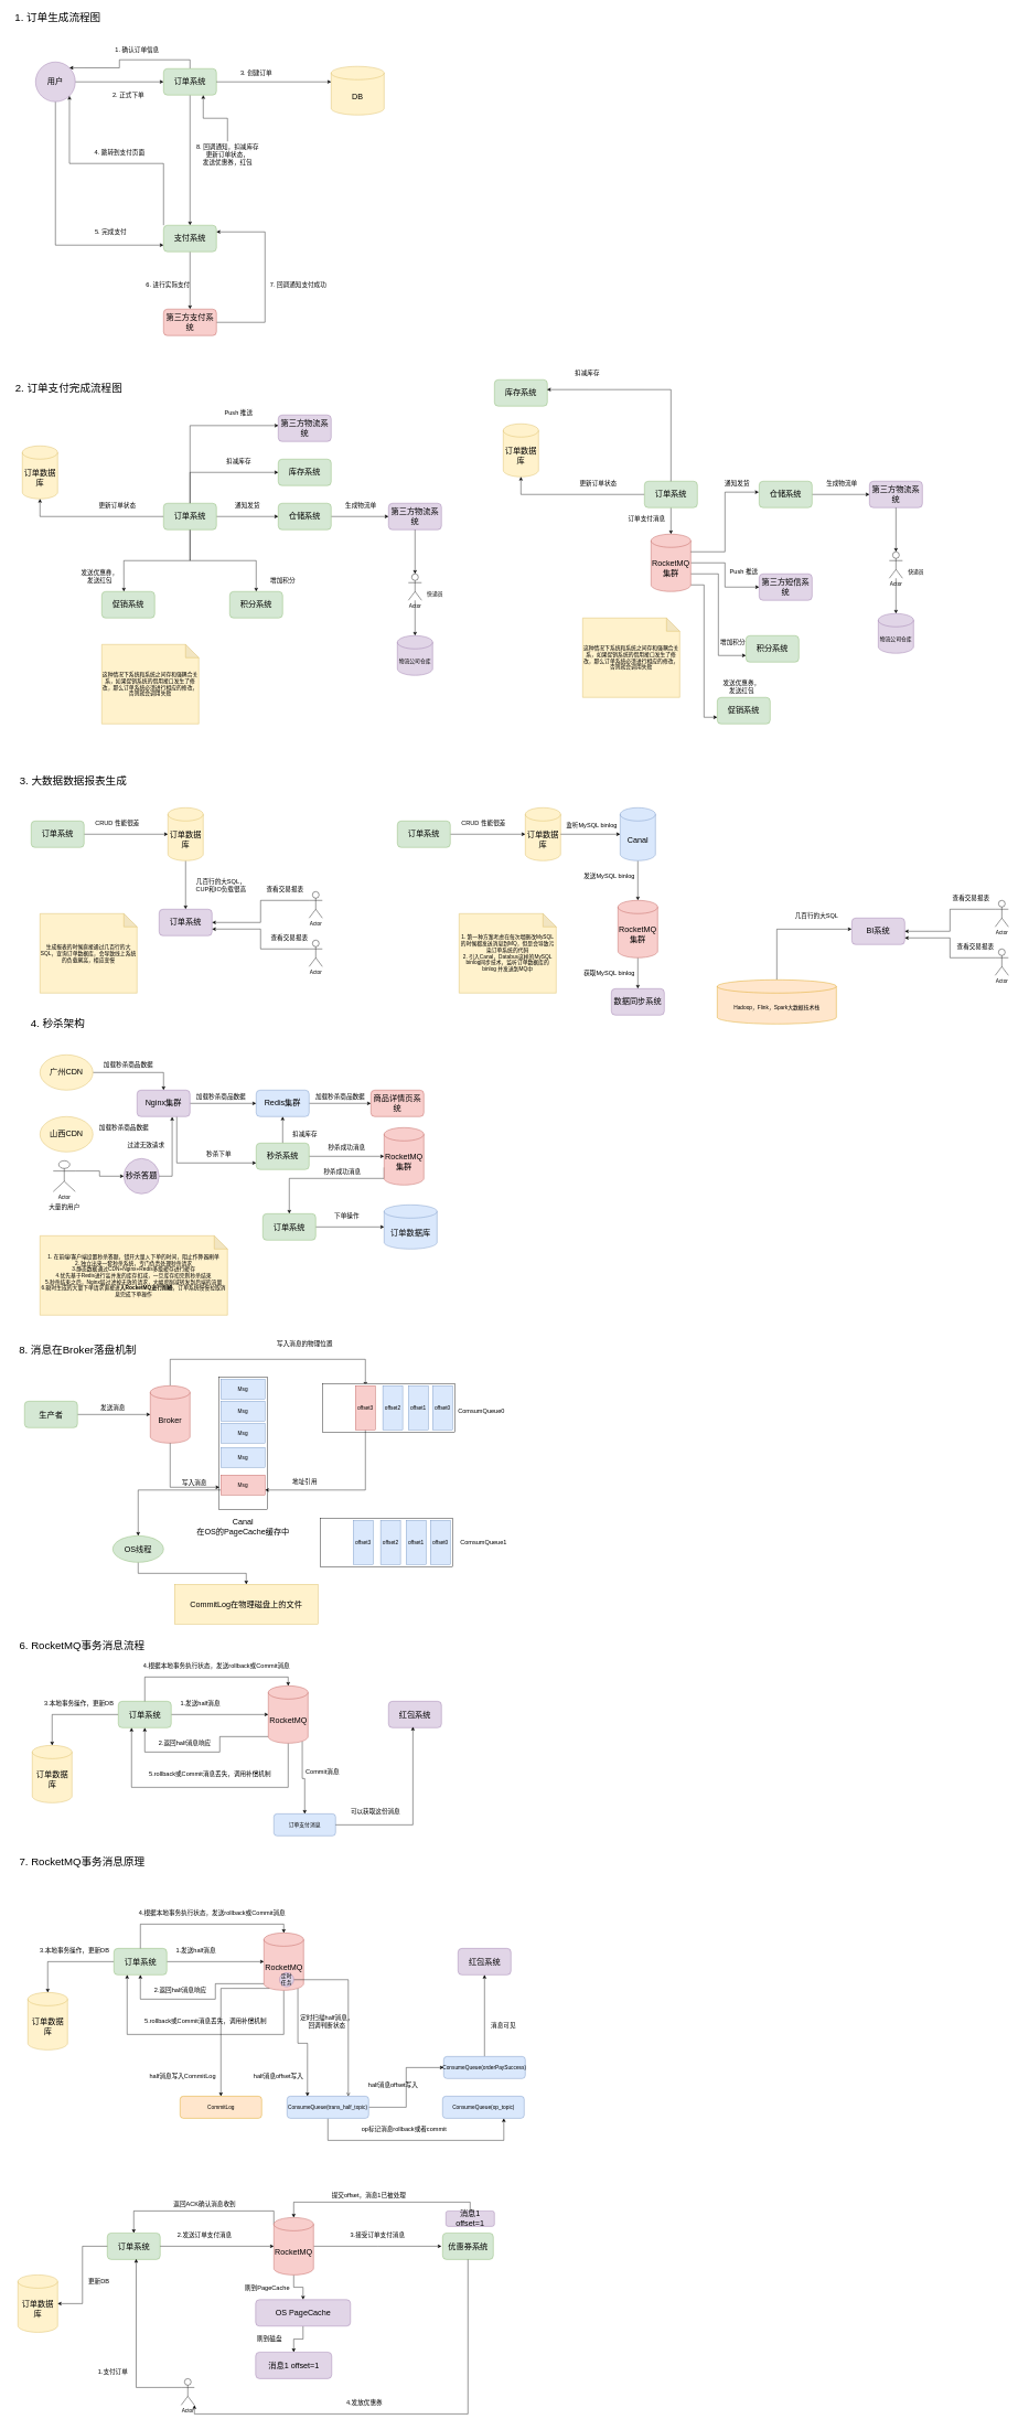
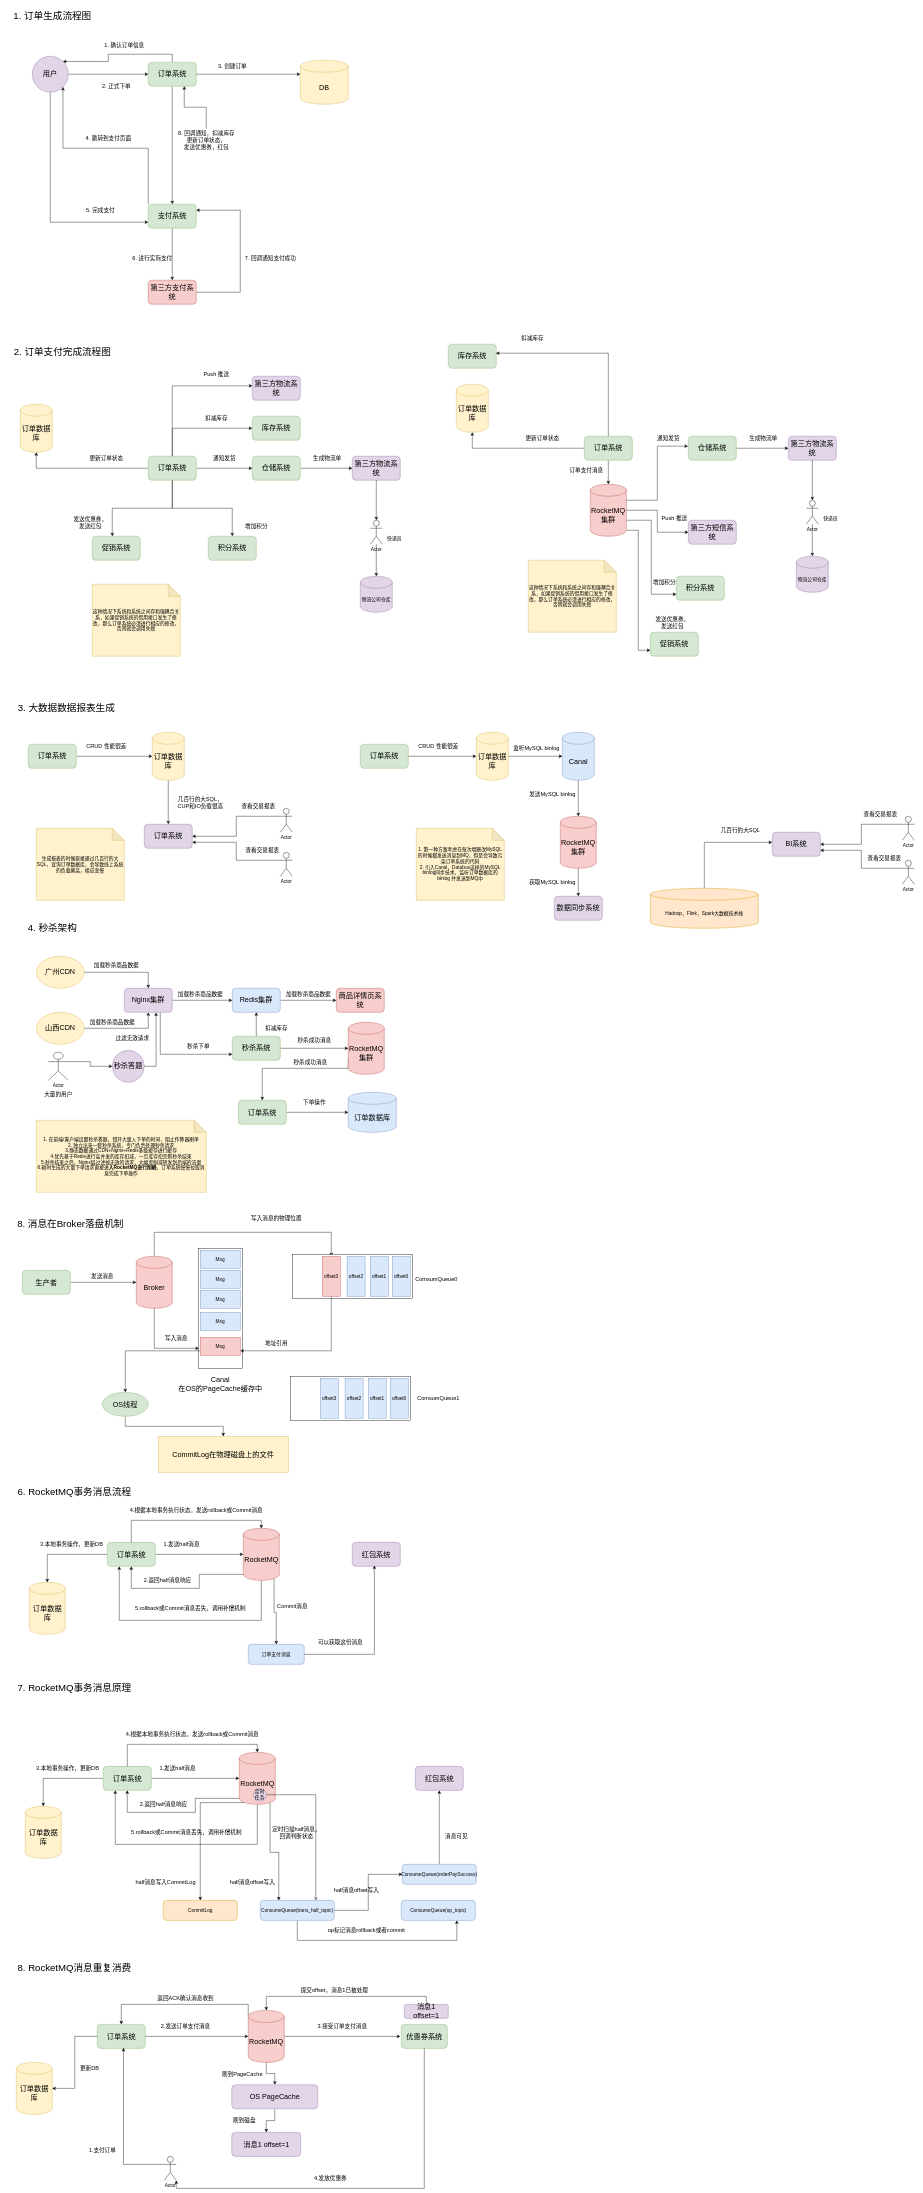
+ <mxCell id="132" style="edgeStyle=orthogonalEdgeStyle;rounded=0;orthogonalLoop=1;jettySize=auto;html=1;exitX=1;exitY=0.5;exitDx=0;exitDy=0;entryX=0.5;entryY=1;entryDx=0;entryDy=0;" edge="1" parent="1" source="133" target="136"><mxGeometry relative="1" as="geometry" /></mxCell>
- <mxCell id="173" value="&lt;font style=&quot;font-size: 14px;&quot;&gt;写入消息&lt;/font&gt;" style="text;html=1;align=center;verticalAlign=middle;resizable=0;points=[];autosize=1;strokeColor=none;fillColor=none;" vertex="1" parent="1"><mxGeometry x="400" y="3345" width="80" height="30" as="geometry" /></mxCell>
+ <mxCell id="173" value="&lt;font style=&quot;font-size: 14px;&quot;&gt;写入消息&lt;/font&gt;" style="text;html=1;align=center;verticalAlign=middle;resizable=0;points=[];autosize=1;strokeColor=none;fillColor=none;" vertex="1" parent="1"><mxGeometry x="400" y="3330" width="80" height="30" as="geometry" /></mxCell>
+ <mxCell id="247" value="&lt;font style=&quot;font-size: 24px;&quot;&gt;8. RocketMQ消息重复消费&lt;br&gt;&lt;/font&gt;" style="text;html=1;align=center;verticalAlign=middle;resizable=0;points=[];autosize=1;strokeColor=none;fillColor=none;" vertex="1" parent="1"><mxGeometry y="4900" width="310" height="40" as="geometry" x="30" /></mxCell>
